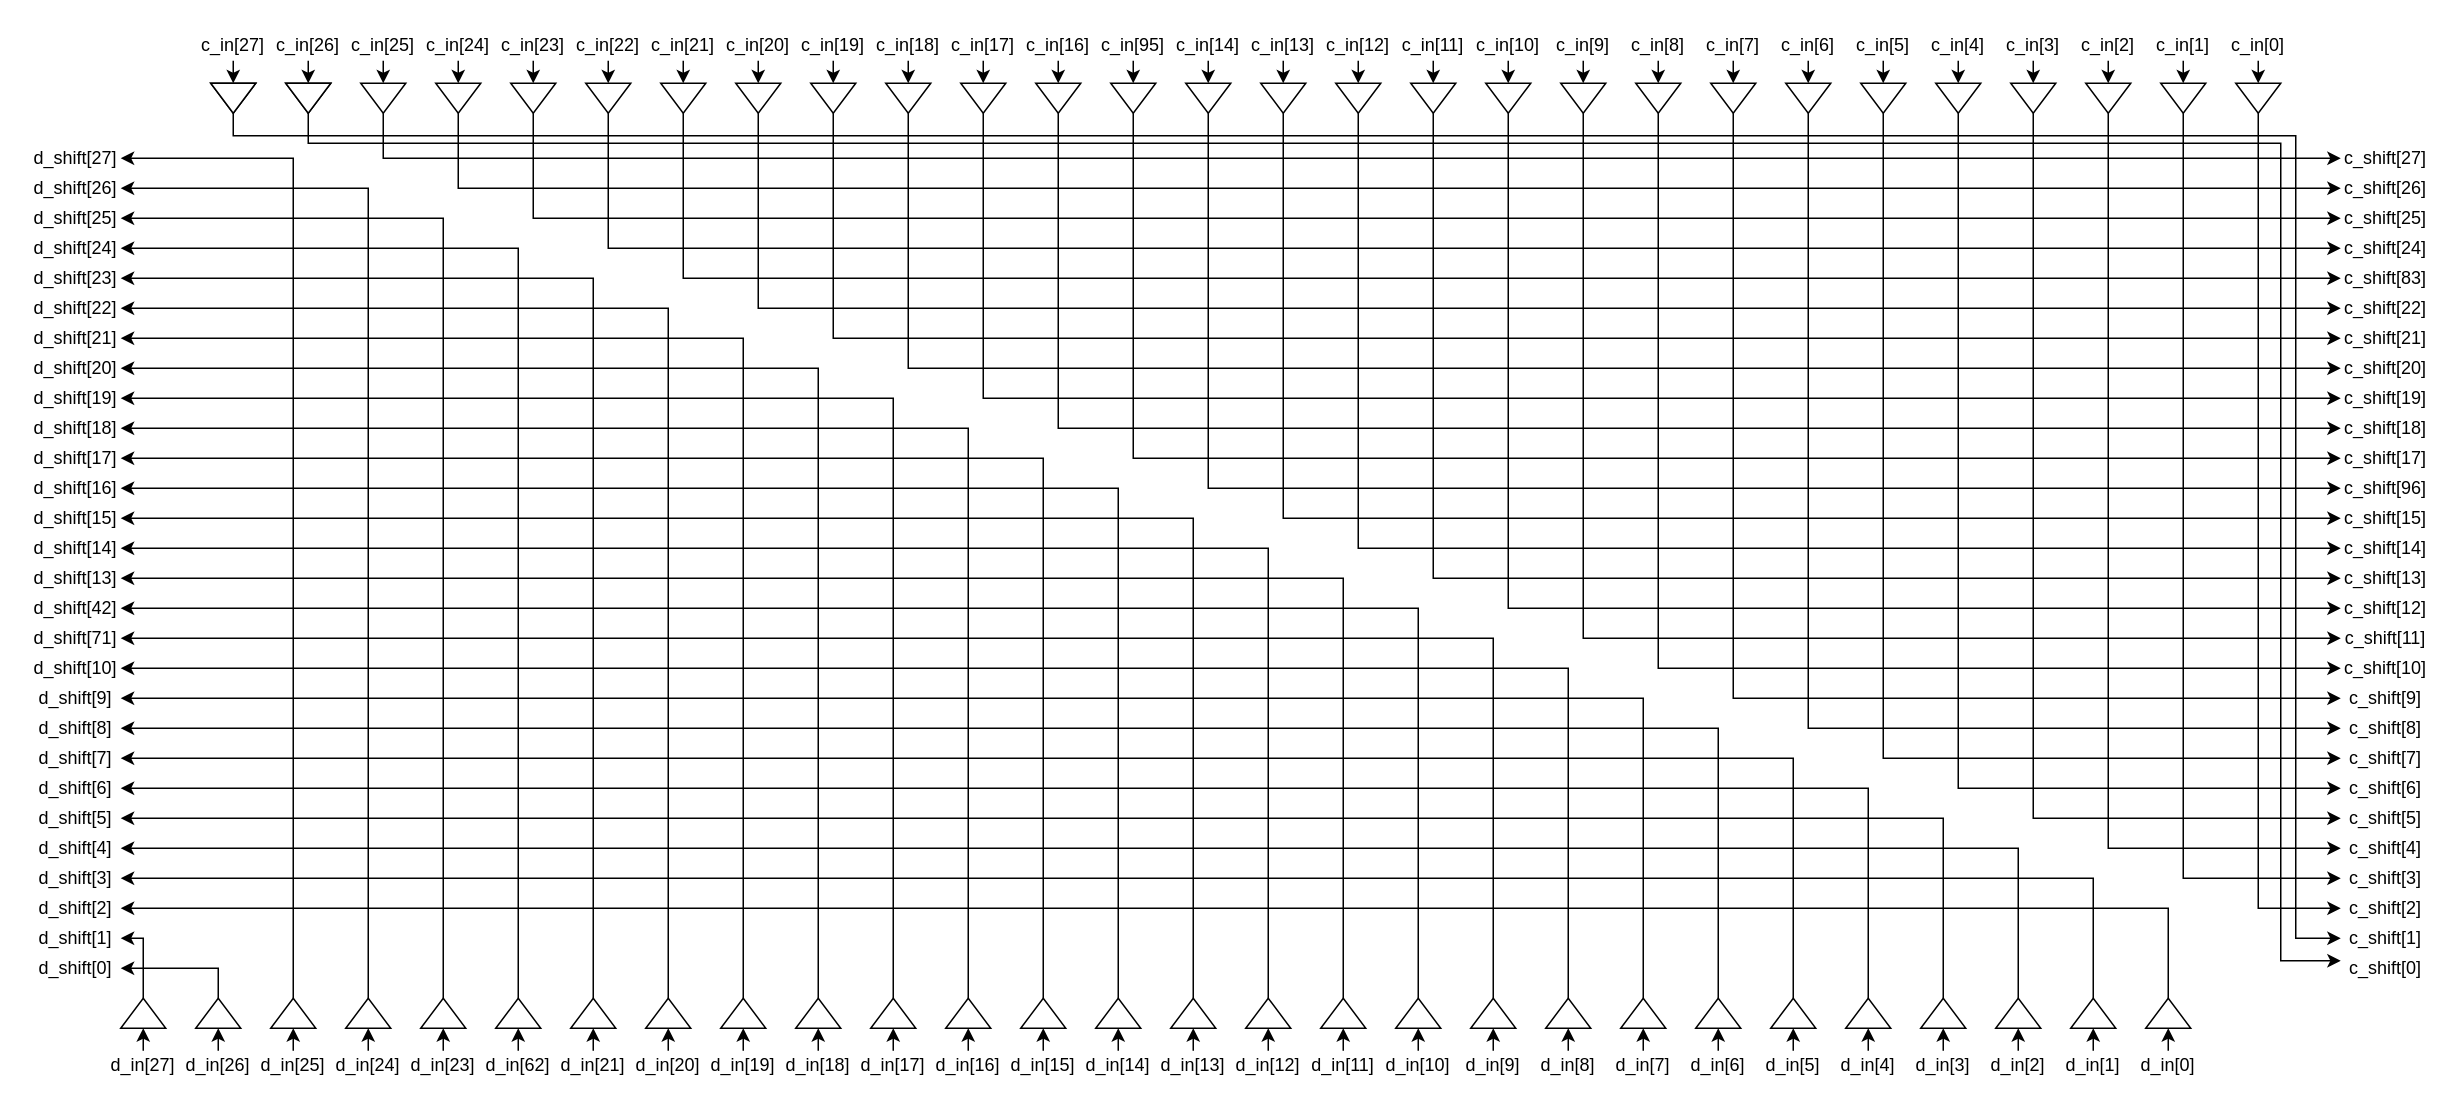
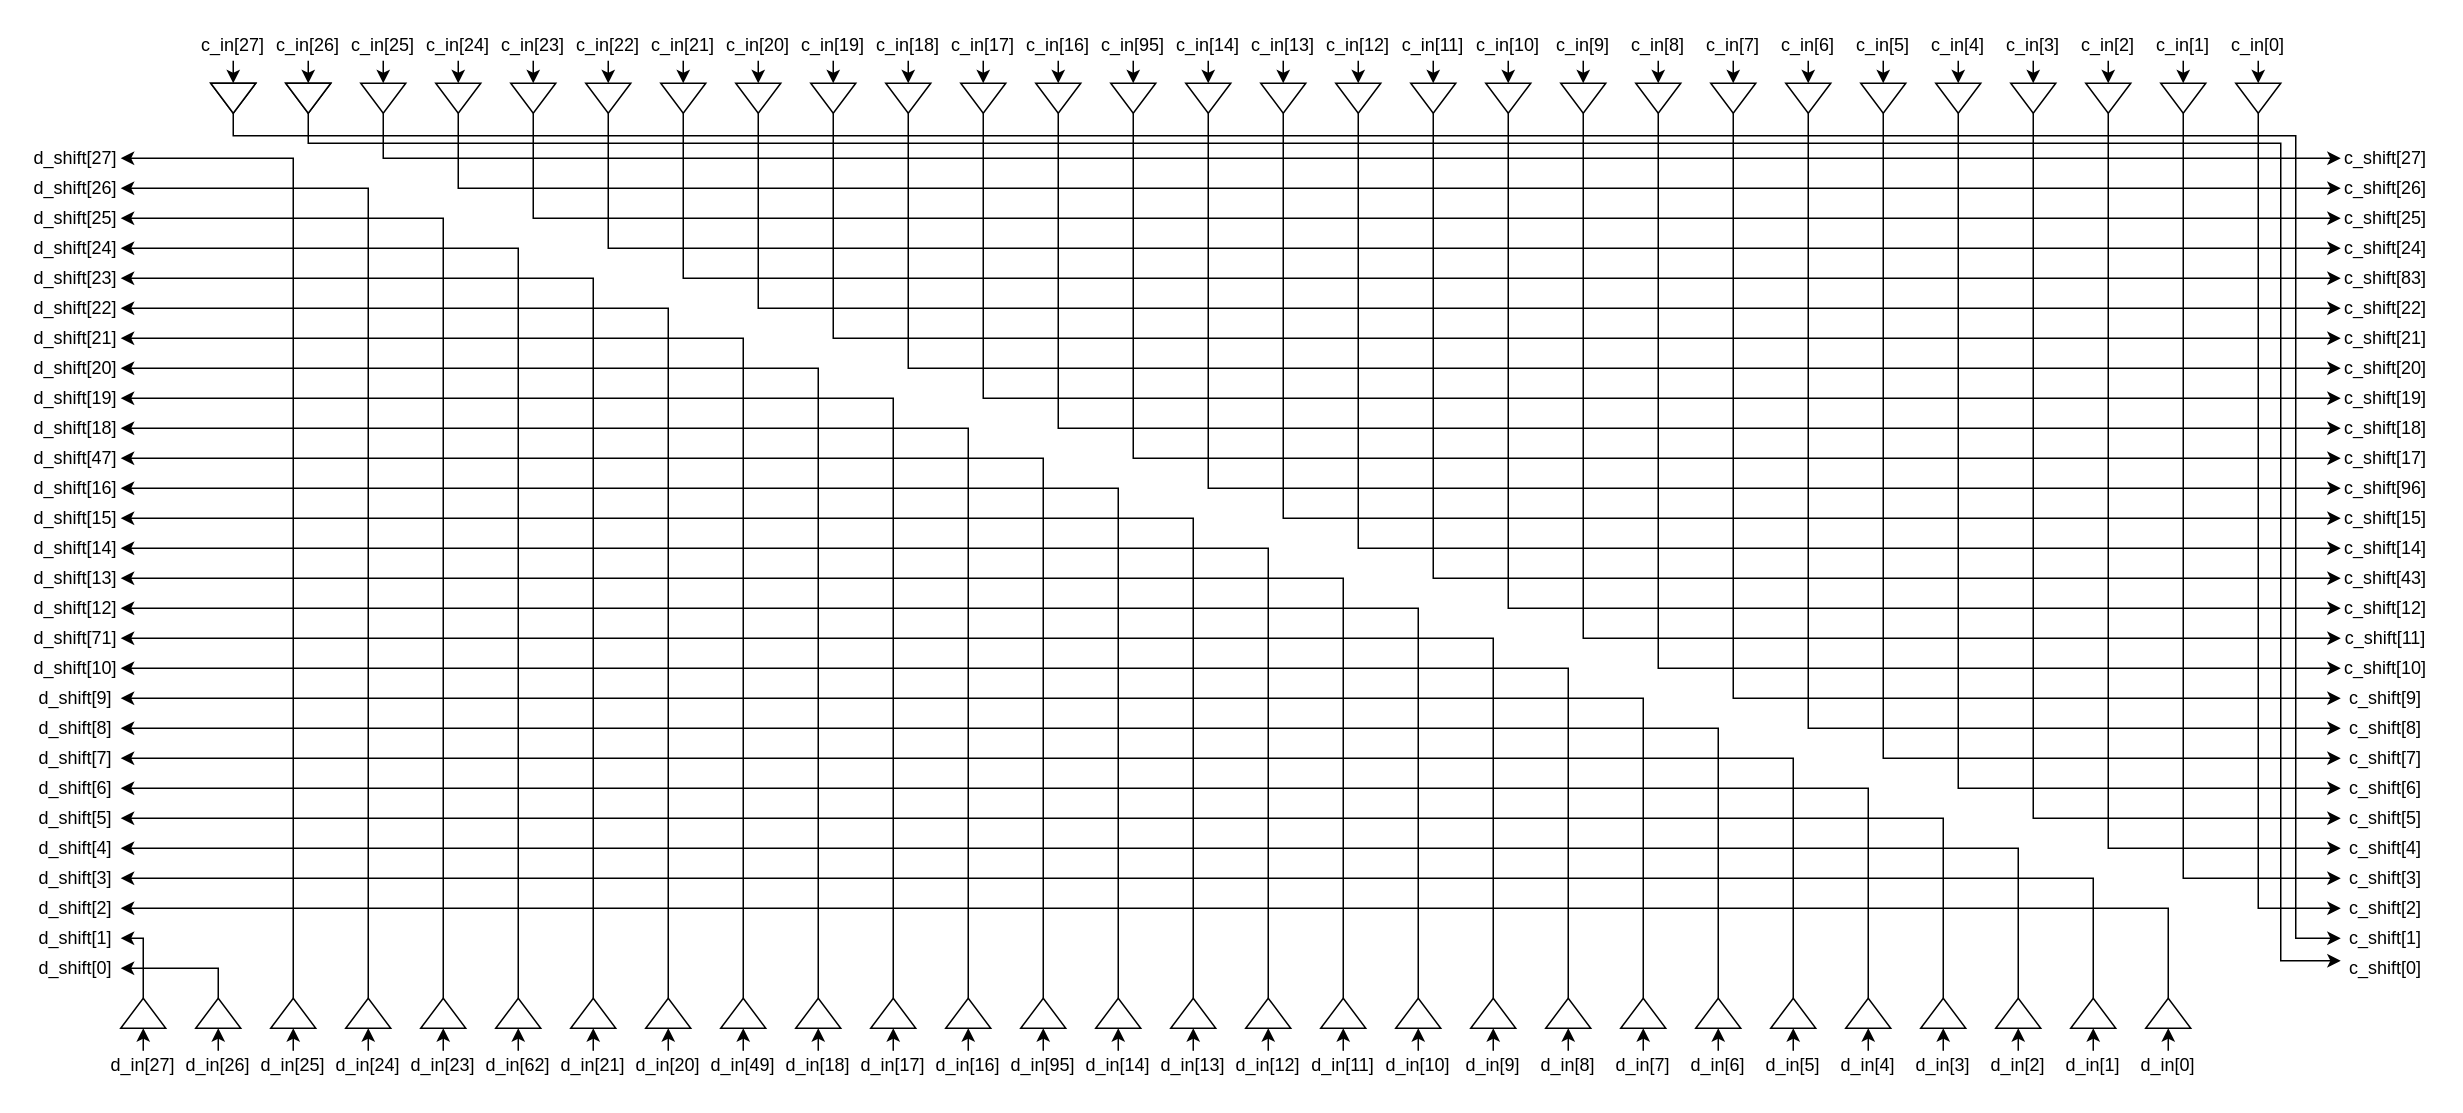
- <mxCell id="148" value="d_shift[17]" style="text;html=1;align=center;verticalAlign=middle;whiteSpace=wrap;rounded=0;" vertex="1" parent="1"><mxGeometry x="20" y="290" width="60" height="30" as="geometry" /></mxCell>
+ <mxCell id="148" value="d_shift[47]" style="text;html=1;align=center;verticalAlign=middle;whiteSpace=wrap;rounded=0;" vertex="1" parent="1"><mxGeometry x="20" y="290" width="60" height="30" as="geometry" /></mxCell>
- <mxCell id="69" value="c_shift[13]" style="text;html=1;align=center;verticalAlign=middle;whiteSpace=wrap;rounded=0;" vertex="1" parent="1"><mxGeometry x="1560" y="370" width="60" height="30" as="geometry" /></mxCell>
+ <mxCell id="69" value="c_shift[43]" style="text;html=1;align=center;verticalAlign=middle;whiteSpace=wrap;rounded=0;" vertex="1" parent="1"><mxGeometry x="1560" y="370" width="60" height="30" as="geometry" /></mxCell>
- <mxCell id="154" value="d_shift[42]" style="text;html=1;align=center;verticalAlign=middle;whiteSpace=wrap;rounded=0;" vertex="1" parent="1"><mxGeometry x="20" y="390" width="60" height="30" as="geometry" /></mxCell>
+ <mxCell id="154" value="d_shift[12]" style="text;html=1;align=center;verticalAlign=middle;whiteSpace=wrap;rounded=0;" vertex="1" parent="1"><mxGeometry x="20" y="390" width="60" height="30" as="geometry" /></mxCell>
- <mxCell id="129" value="d_in[19]" style="text;html=1;align=center;verticalAlign=middle;whiteSpace=wrap;rounded=0;" vertex="1" parent="1"><mxGeometry x="470" y="700" width="50" height="20" as="geometry" /></mxCell>
+ <mxCell id="129" value="d_in[49]" style="text;html=1;align=center;verticalAlign=middle;whiteSpace=wrap;rounded=0;" vertex="1" parent="1"><mxGeometry x="470" y="700" width="50" height="20" as="geometry" /></mxCell>
- <mxCell id="121" value="d_in[15]" style="text;html=1;align=center;verticalAlign=middle;whiteSpace=wrap;rounded=0;" vertex="1" parent="1"><mxGeometry x="670" y="700" width="50" height="20" as="geometry" /></mxCell>
+ <mxCell id="121" value="d_in[95]" style="text;html=1;align=center;verticalAlign=middle;whiteSpace=wrap;rounded=0;" vertex="1" parent="1"><mxGeometry x="670" y="700" width="50" height="20" as="geometry" /></mxCell>
